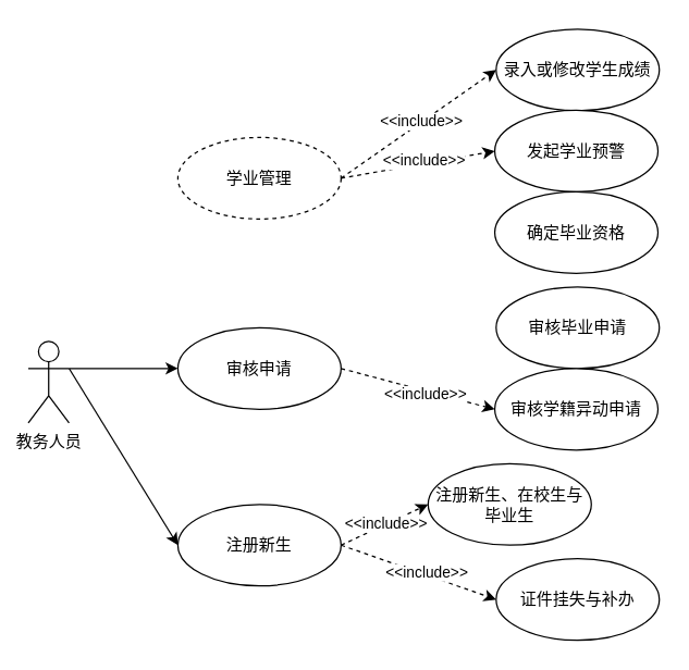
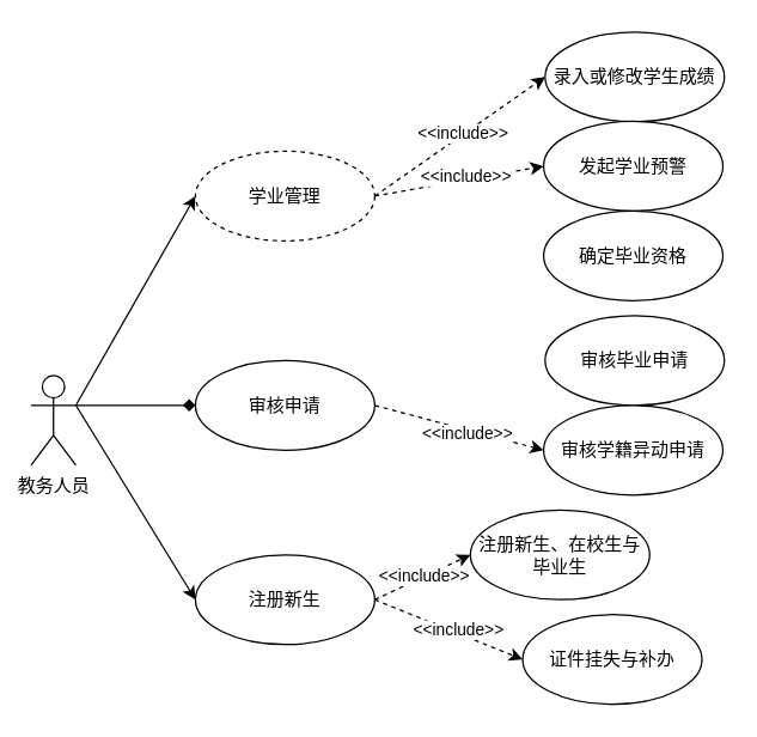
+ <mxCell id="4" style="rounded=0;orthogonalLoop=1;jettySize=auto;html=1;exitX=1;exitY=0.333;exitDx=0;exitDy=0;exitPerimeter=0;entryX=0;entryY=0.5;entryDx=0;entryDy=0;" edge="1" parent="1" source="6" target="14"><mxGeometry relative="1" as="geometry" /></mxCell>
- <mxCell id="3" style="rounded=0;orthogonalLoop=1;jettySize=auto;html=1;exitX=1;exitY=0.333;exitDx=0;exitDy=0;exitPerimeter=0;entryX=0;entryY=0.5;entryDx=0;entryDy=0;" edge="1" parent="1" source="6" target="18"><mxGeometry relative="1" as="geometry" /></mxCell>
+ <mxCell id="3" style="rounded=0;orthogonalLoop=1;jettySize=auto;html=1;exitX=1;exitY=0.333;exitDx=0;exitDy=0;exitPerimeter=0;entryX=0;entryY=0.5;entryDx=0;entryDy=0;endArrow=diamond;" edge="1" parent="1" source="6" target="18"><mxGeometry relative="1" as="geometry" /></mxCell>
- <mxCell id="28" value="证件挂失与补办" style="ellipse;whiteSpace=wrap;html=1;" vertex="1" parent="1"><mxGeometry x="364" y="410.66" width="120" height="60" as="geometry" /></mxCell>
+ <mxCell id="28" value="证件挂失与补办" style="ellipse;whiteSpace=wrap;html=1;" vertex="1" parent="1"><mxGeometry x="349" y="410.66" width="120" height="60" as="geometry" /></mxCell>
